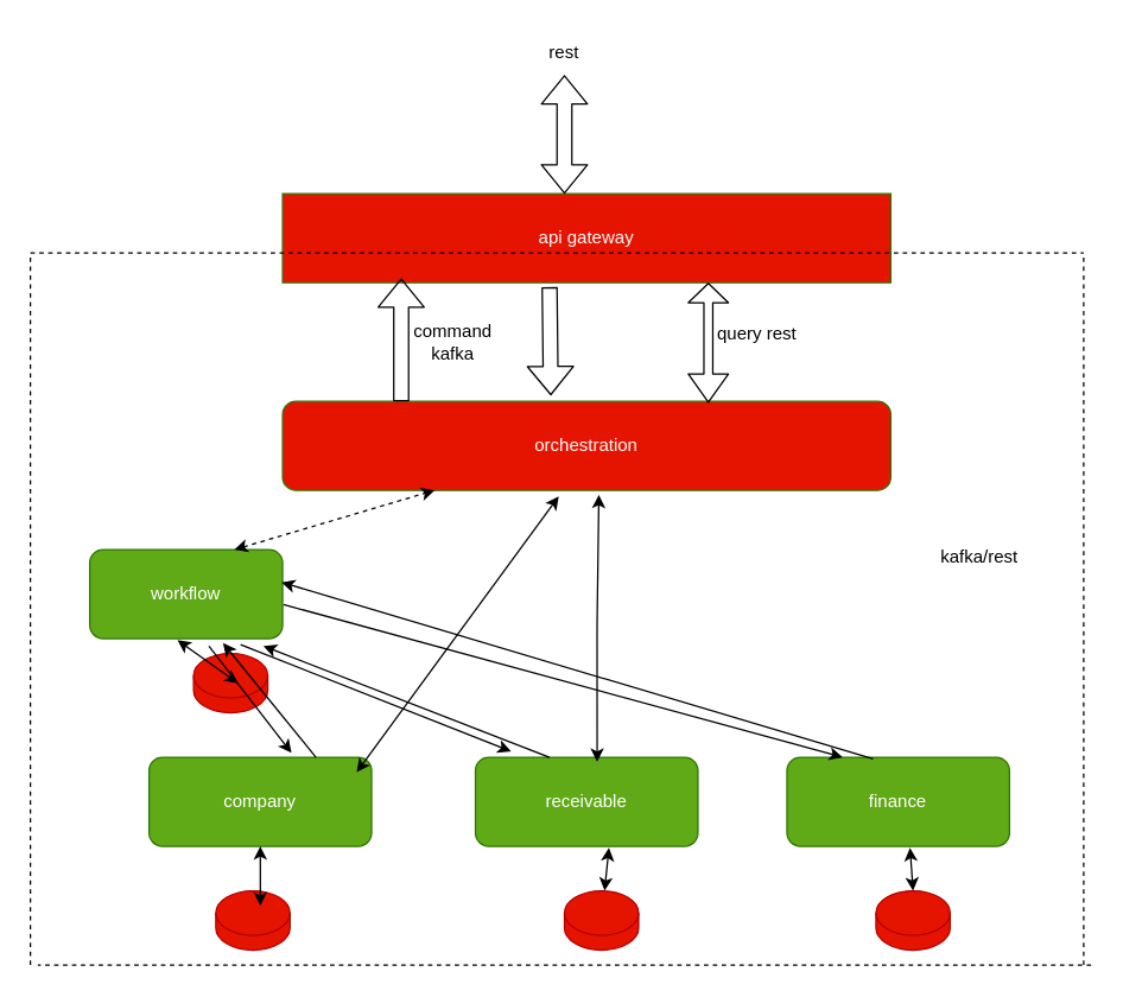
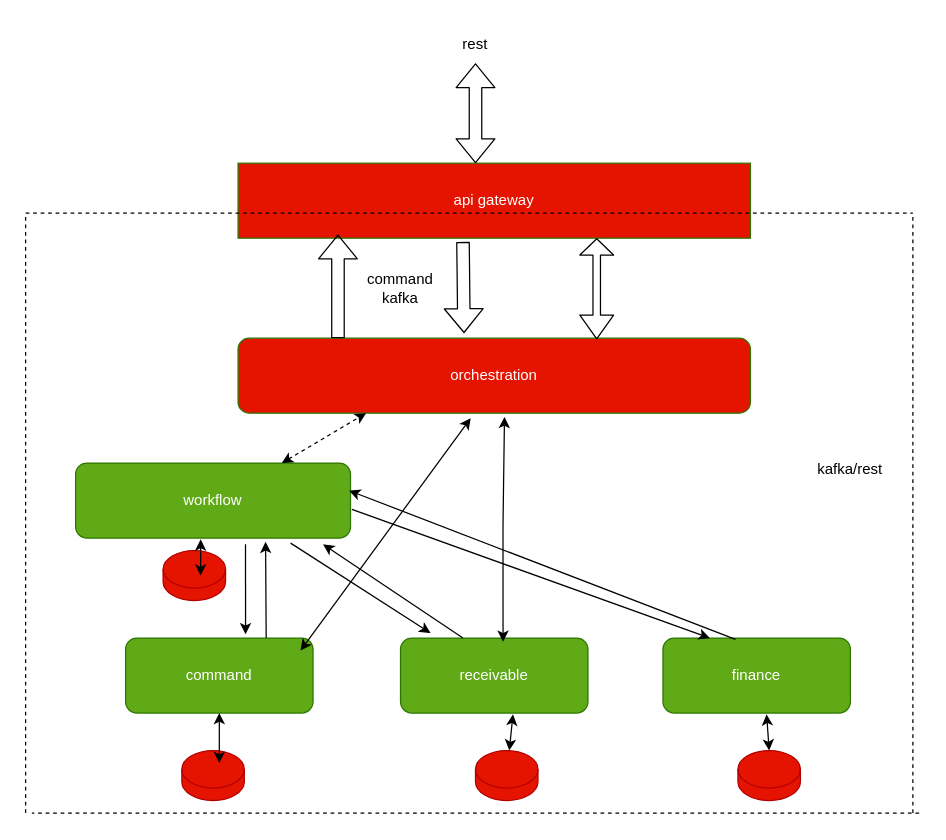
- <mxCell id="13" value="query rest" style="text;html=1;strokeColor=none;fillColor=none;align=center;verticalAlign=middle;whiteSpace=wrap;rounded=0;" parent="1" vertex="1"><mxGeometry x="480" y="210" width="60" height="30" as="geometry" /></mxCell>
- <mxCell id="16" value="command&lt;br&gt;kafka" style="text;html=1;strokeColor=none;fillColor=none;align=center;verticalAlign=middle;whiteSpace=wrap;rounded=0;" parent="1" vertex="1"><mxGeometry x="265" y="200" width="80" height="60" as="geometry" /></mxCell>
+ <mxCell id="16" value="command&lt;br&gt;kafka" style="text;html=1;strokeColor=none;fillColor=none;align=center;verticalAlign=middle;whiteSpace=wrap;rounded=0;" parent="1" vertex="1"><mxGeometry x="280" y="200" width="80" height="60" as="geometry" /></mxCell>
- <mxCell id="36" value="kafka/rest" style="text;html=1;strokeColor=none;fillColor=none;align=center;verticalAlign=middle;whiteSpace=wrap;rounded=0;" parent="1" vertex="1"><mxGeometry x="630" y="360" width="60" height="30" as="geometry" /></mxCell>
+ <mxCell id="36" value="kafka/rest" style="text;html=1;strokeColor=none;fillColor=none;align=center;verticalAlign=middle;whiteSpace=wrap;rounded=0;" parent="1" vertex="1"><mxGeometry x="650" y="360" width="60" height="30" as="geometry" /></mxCell>
- <mxCell id="4" value="workflow" style="rounded=1;whiteSpace=wrap;html=1;fillColor=#60a917;fontColor=#ffffff;strokeColor=#2D7600;" parent="1" vertex="1"><mxGeometry x="60" y="370" width="130" height="60" as="geometry" /></mxCell>
+ <mxCell id="4" value="workflow" style="rounded=1;whiteSpace=wrap;html=1;fillColor=#60a917;fontColor=#ffffff;strokeColor=#2D7600;" parent="1" vertex="1"><mxGeometry x="60" y="370" width="220" height="60" as="geometry" /></mxCell>
- <mxCell id="5" value="company" style="rounded=1;whiteSpace=wrap;html=1;fillColor=#60a917;fontColor=#ffffff;strokeColor=#2D7600;" parent="1" vertex="1"><mxGeometry x="100" y="510" width="150" height="60" as="geometry" /></mxCell>
+ <mxCell id="5" value="command" style="rounded=1;whiteSpace=wrap;html=1;fillColor=#60a917;fontColor=#ffffff;strokeColor=#2D7600;" parent="1" vertex="1"><mxGeometry x="100" y="510" width="150" height="60" as="geometry" /></mxCell>
